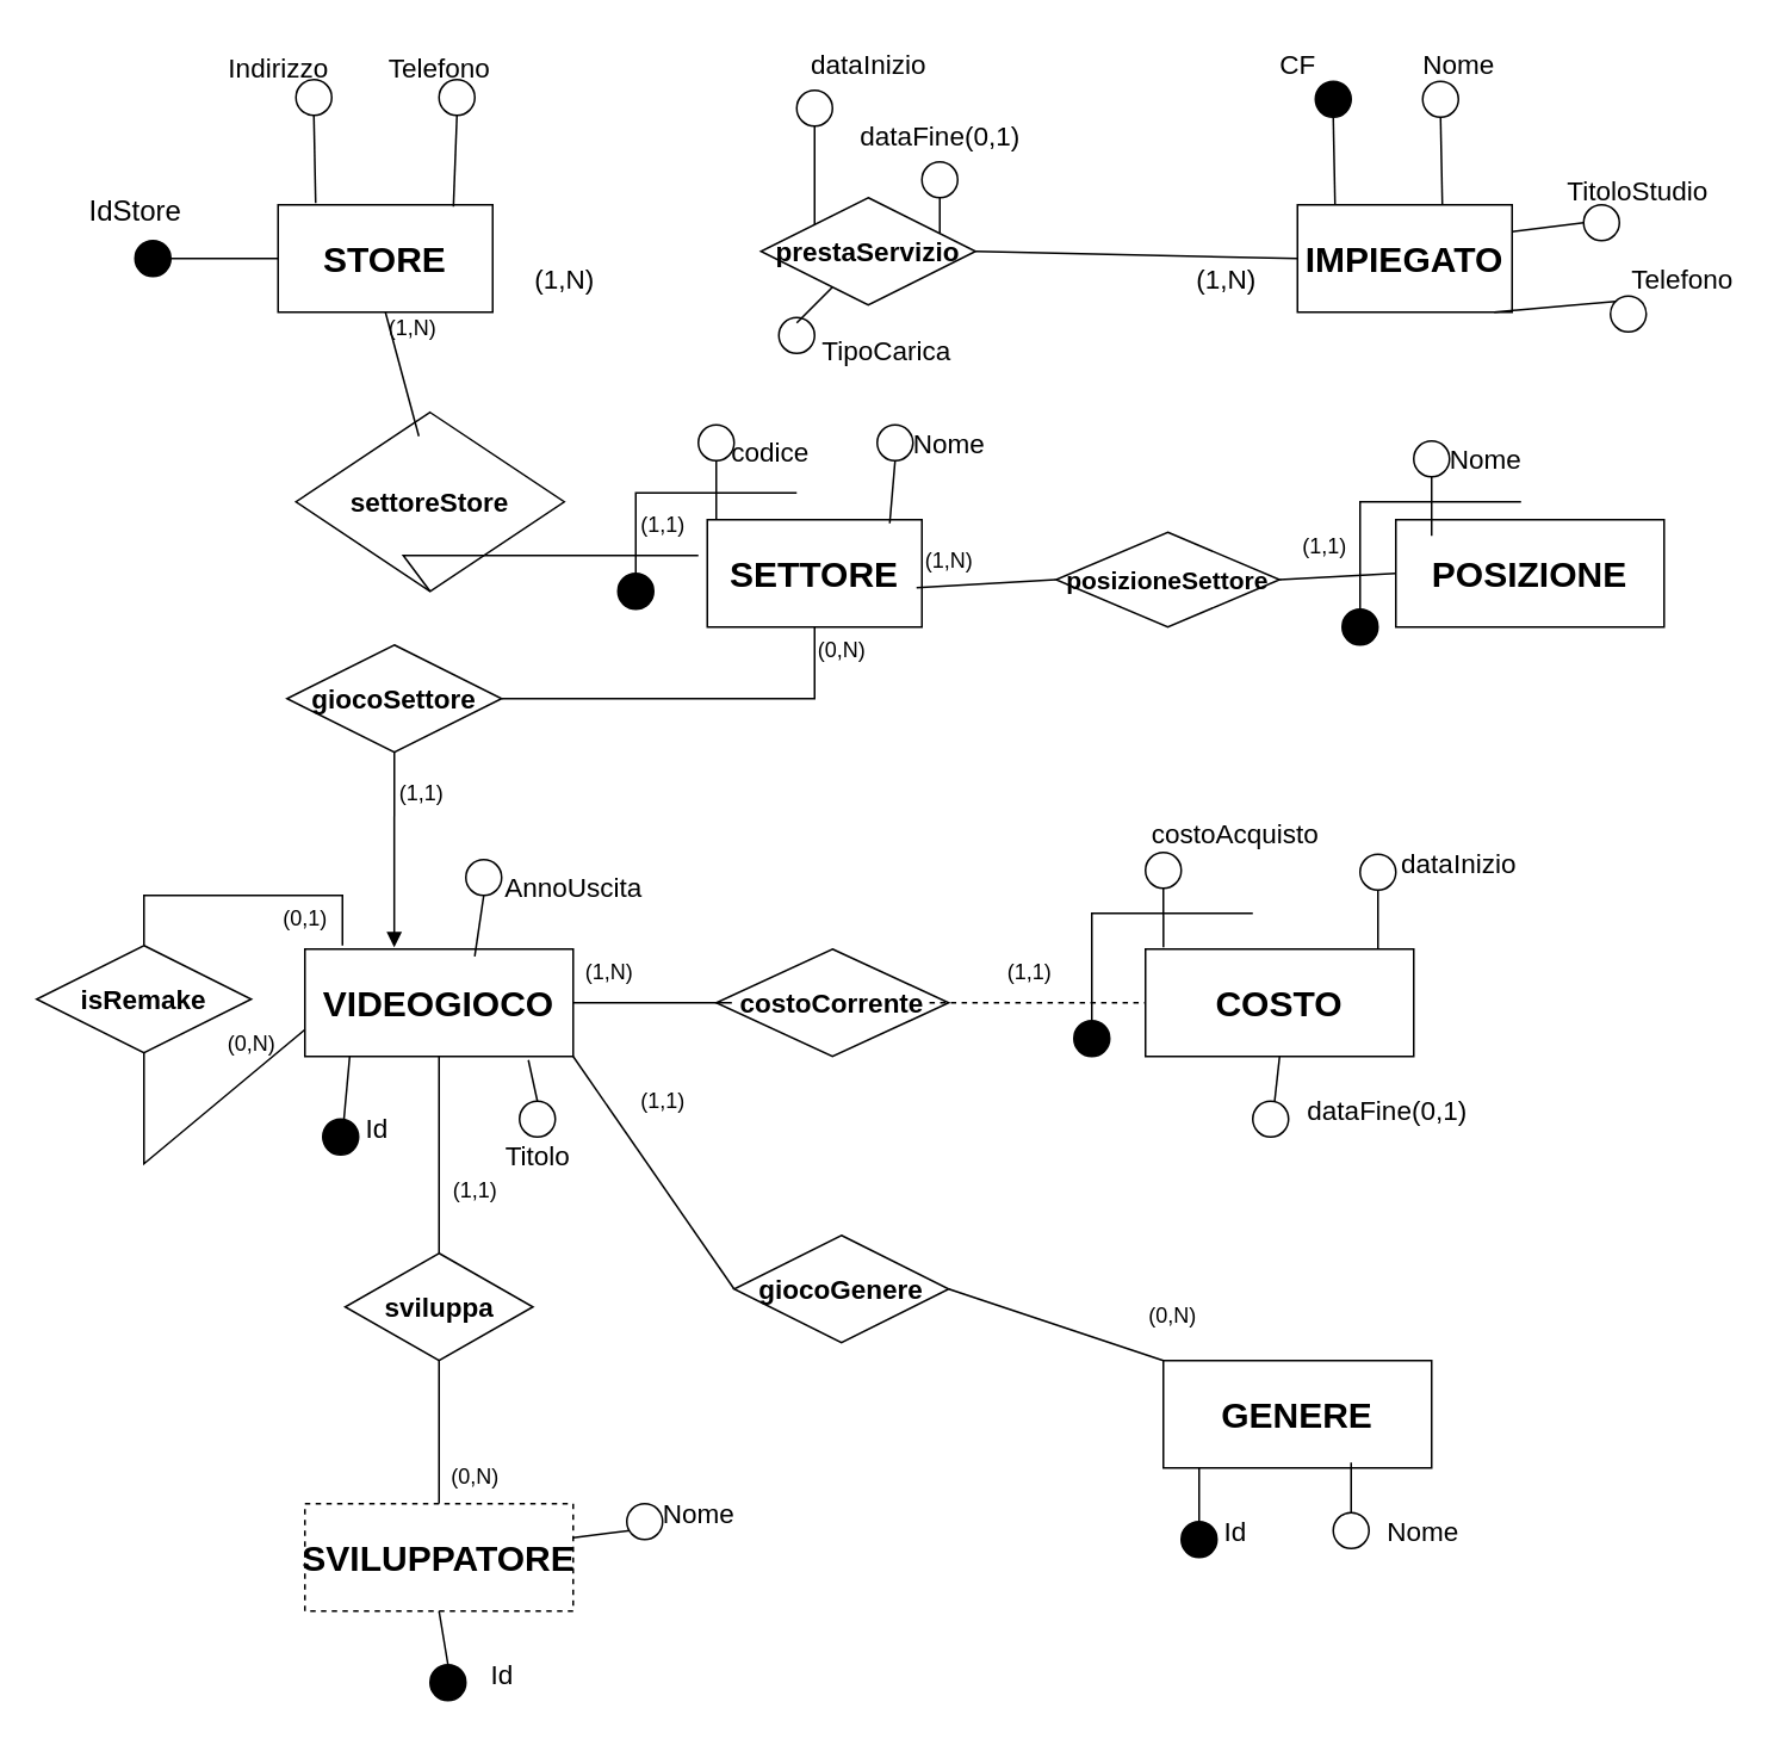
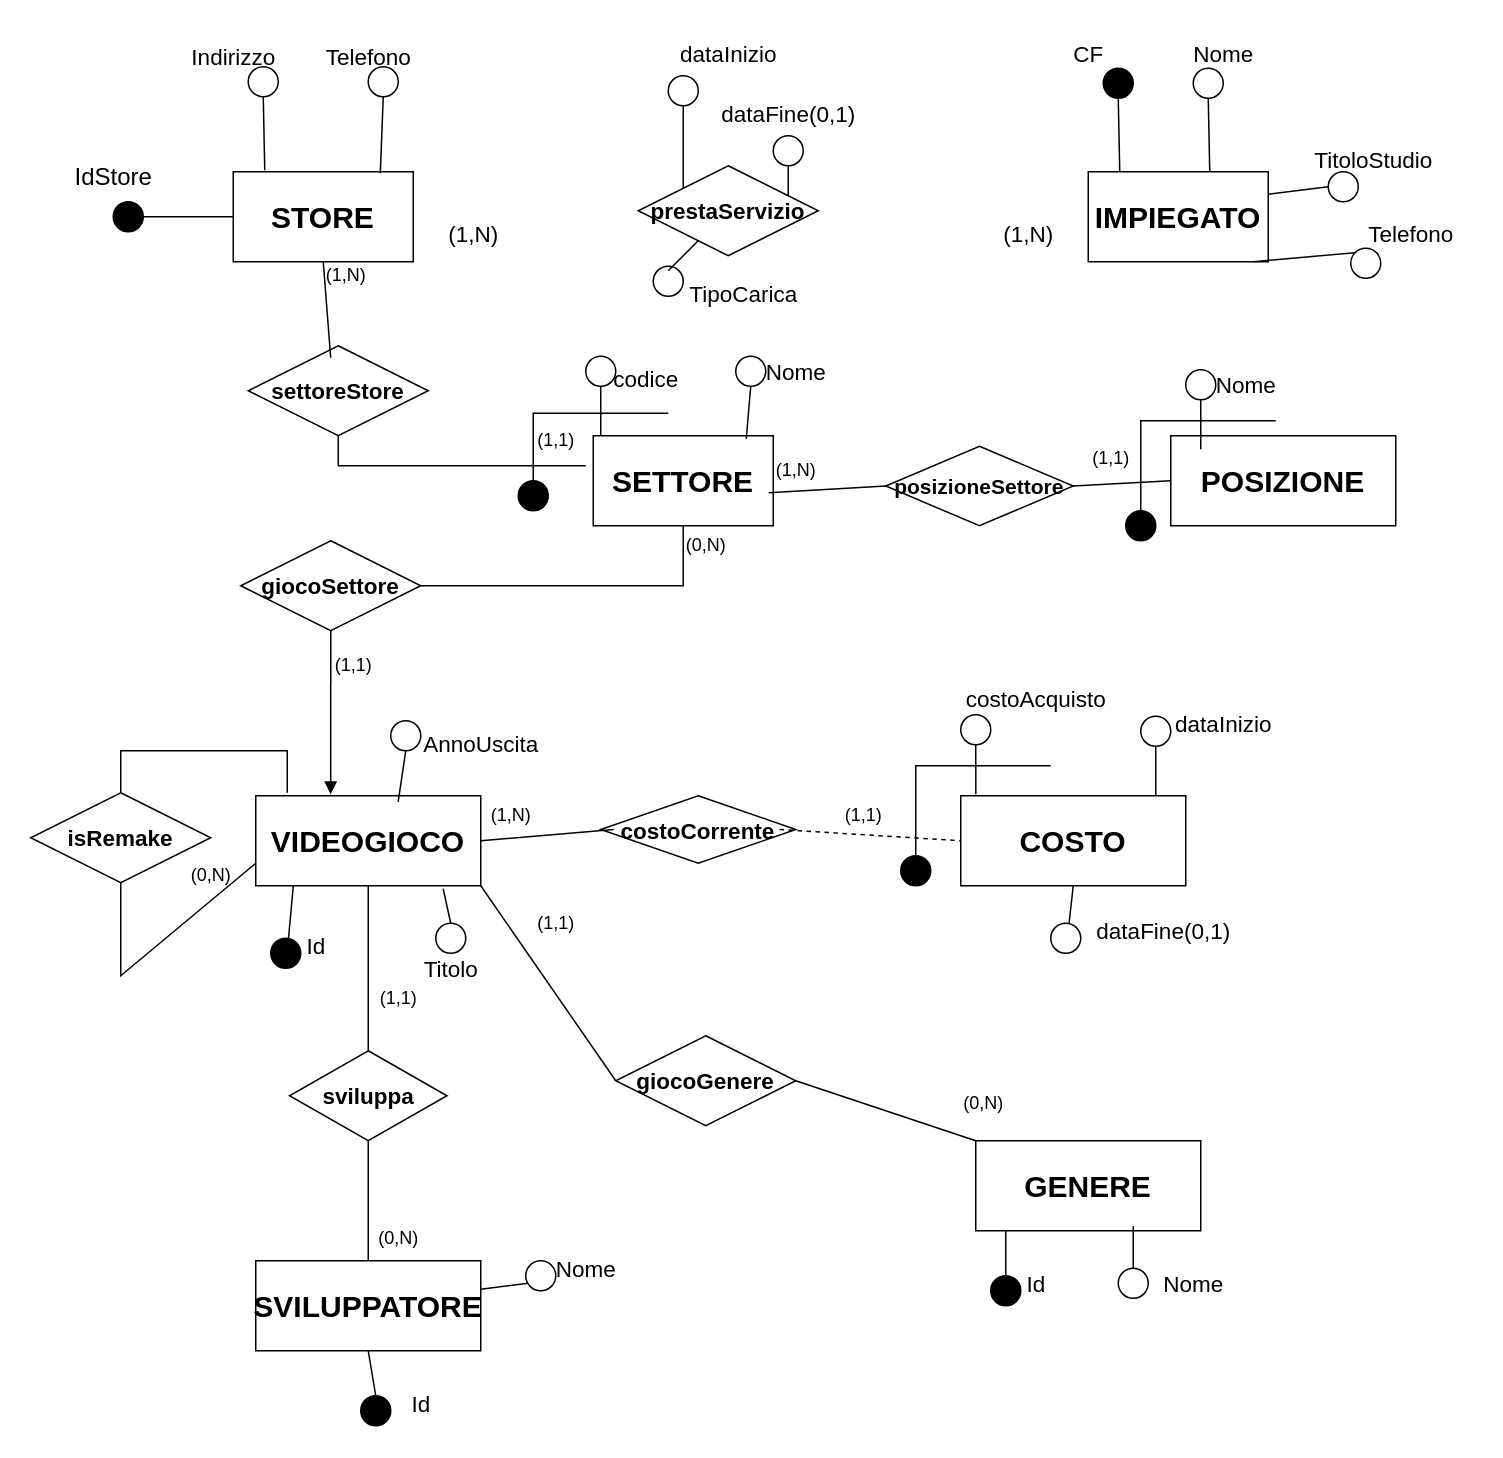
- <mxCell id="91" value="" style="endArrow=none;html=1;rounded=0;exitX=1;exitY=0.5;exitDx=0;exitDy=0;entryX=0;entryY=0.5;entryDx=0;entryDy=0;" edge="1" parent="64" source="95" target="78"><mxGeometry width="50" height="50" relative="1" as="geometry"><mxPoint x="330" y="302" as="sourcePoint" /><mxPoint x="615" y="150" as="targetPoint" /><Array as="points" /></mxGeometry></mxCell>
- <mxCell id="106" value="settoreStore" style="shape=rhombus;perimeter=rhombusPerimeter;whiteSpace=wrap;html=1;align=center;fontSize=15;fontStyle=1" vertex="1" parent="64"><mxGeometry x="55" y="210" width="150" height="100" as="geometry" /></mxCell>
+ <mxCell id="106" value="settoreStore" style="shape=rhombus;perimeter=rhombusPerimeter;whiteSpace=wrap;html=1;align=center;fontSize=15;fontStyle=1" vertex="1" parent="64"><mxGeometry x="55" y="210" width="120" height="60" as="geometry" /></mxCell>
- <mxCell id="63" value="(0,1)" style="text;html=1;align=center;verticalAlign=middle;resizable=0;points=[];autosize=1;strokeColor=none;fillColor=none;" vertex="1" parent="1"><mxGeometry x="145" y="498" width="50" height="30" as="geometry" /></mxCell>
- <mxCell id="22" value="costoCorrente" style="shape=rhombus;perimeter=rhombusPerimeter;whiteSpace=wrap;html=1;align=center;fontSize=15;fontStyle=1" vertex="1" parent="1"><mxGeometry x="400" y="530" width="130" height="60" as="geometry" /></mxCell>
+ <mxCell id="22" value="costoCorrente" style="shape=rhombus;perimeter=rhombusPerimeter;whiteSpace=wrap;html=1;align=center;fontSize=15;fontStyle=1" vertex="1" parent="1"><mxGeometry x="400" y="530" width="130" height="45" as="geometry" /></mxCell>
- <mxCell id="56" value="SVILUPPATORE" style="rounded=0;whiteSpace=wrap;html=1;fontStyle=1;horizontal=1;fontSize=20;dashed=1;" vertex="1" parent="55"><mxGeometry width="150" height="60" as="geometry" /></mxCell>
+ <mxCell id="56" value="SVILUPPATORE" style="rounded=0;whiteSpace=wrap;html=1;fontStyle=1;horizontal=1;fontSize=20;" vertex="1" parent="55"><mxGeometry width="150" height="60" as="geometry" /></mxCell>
